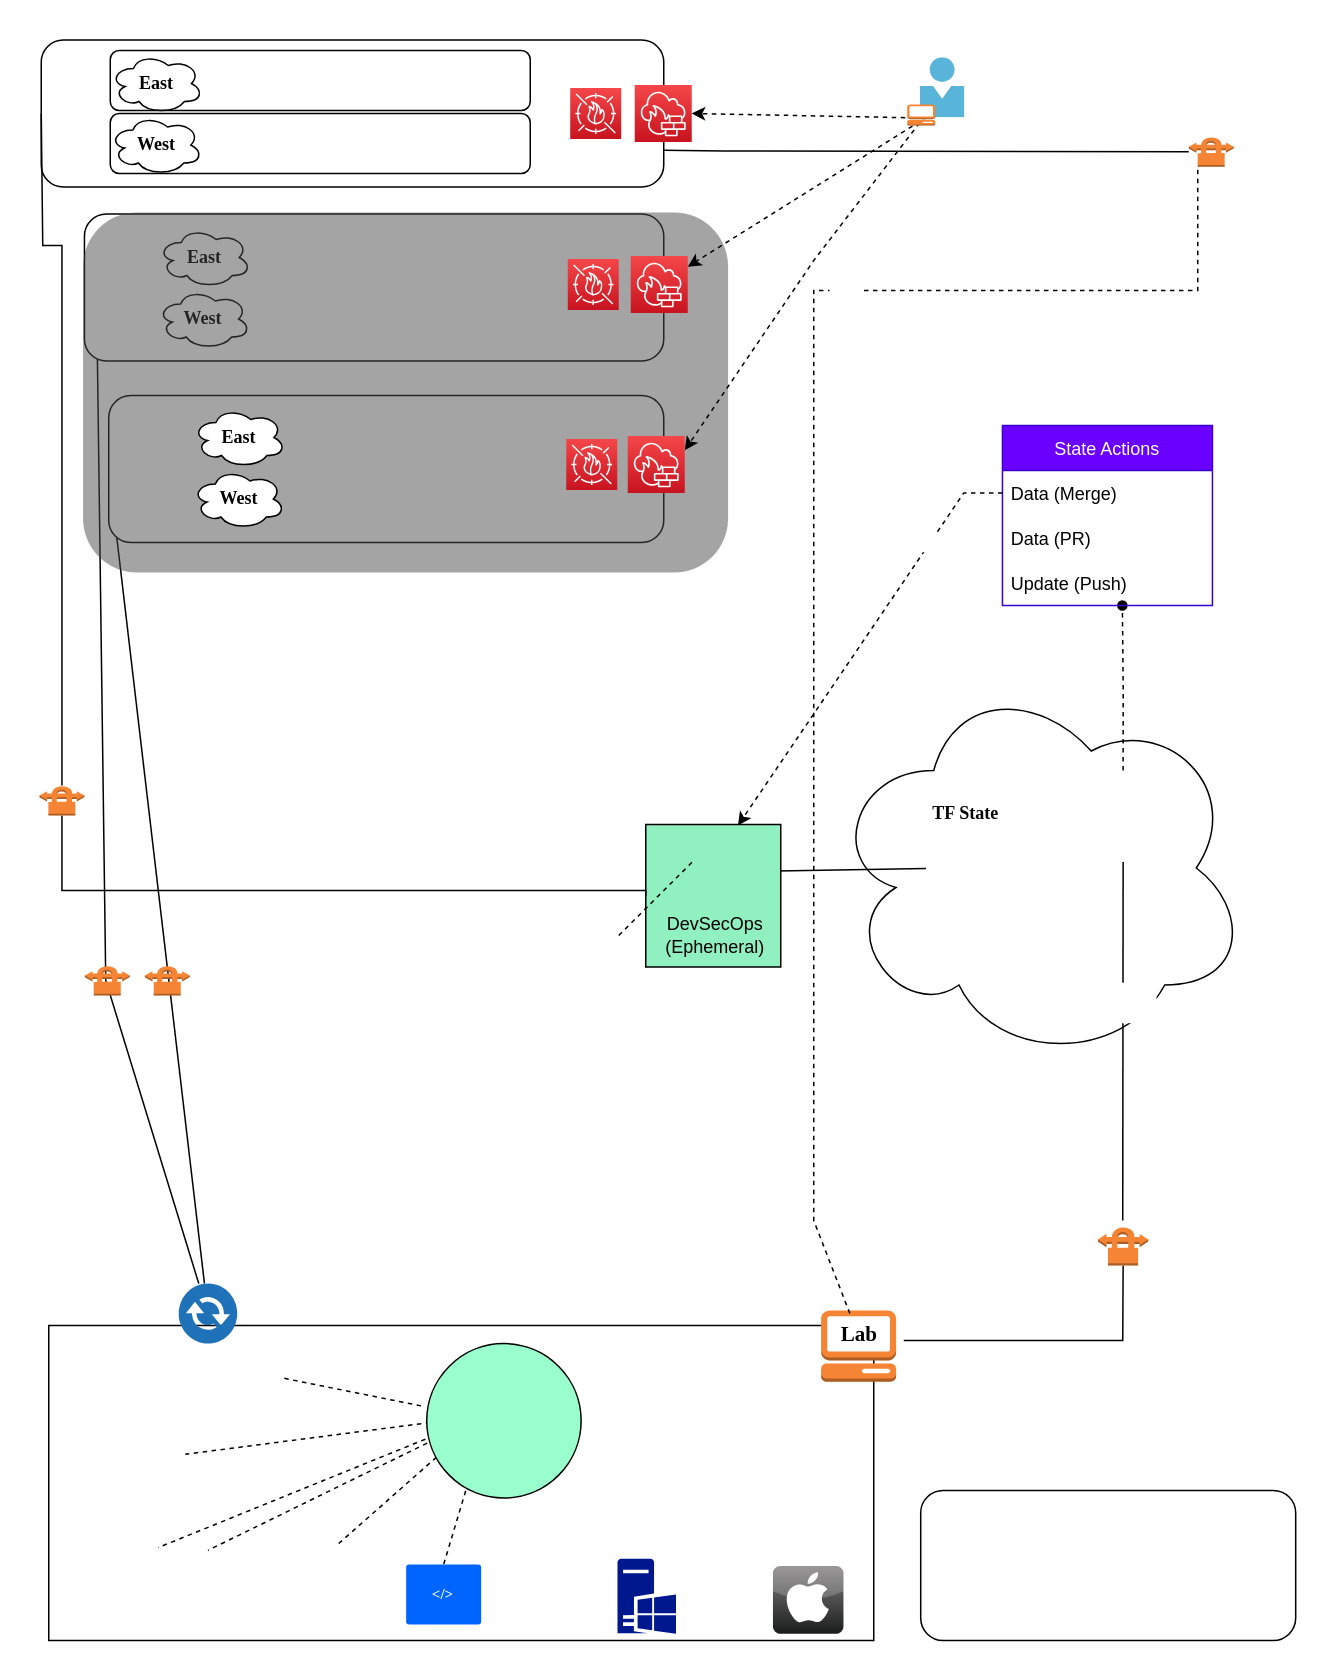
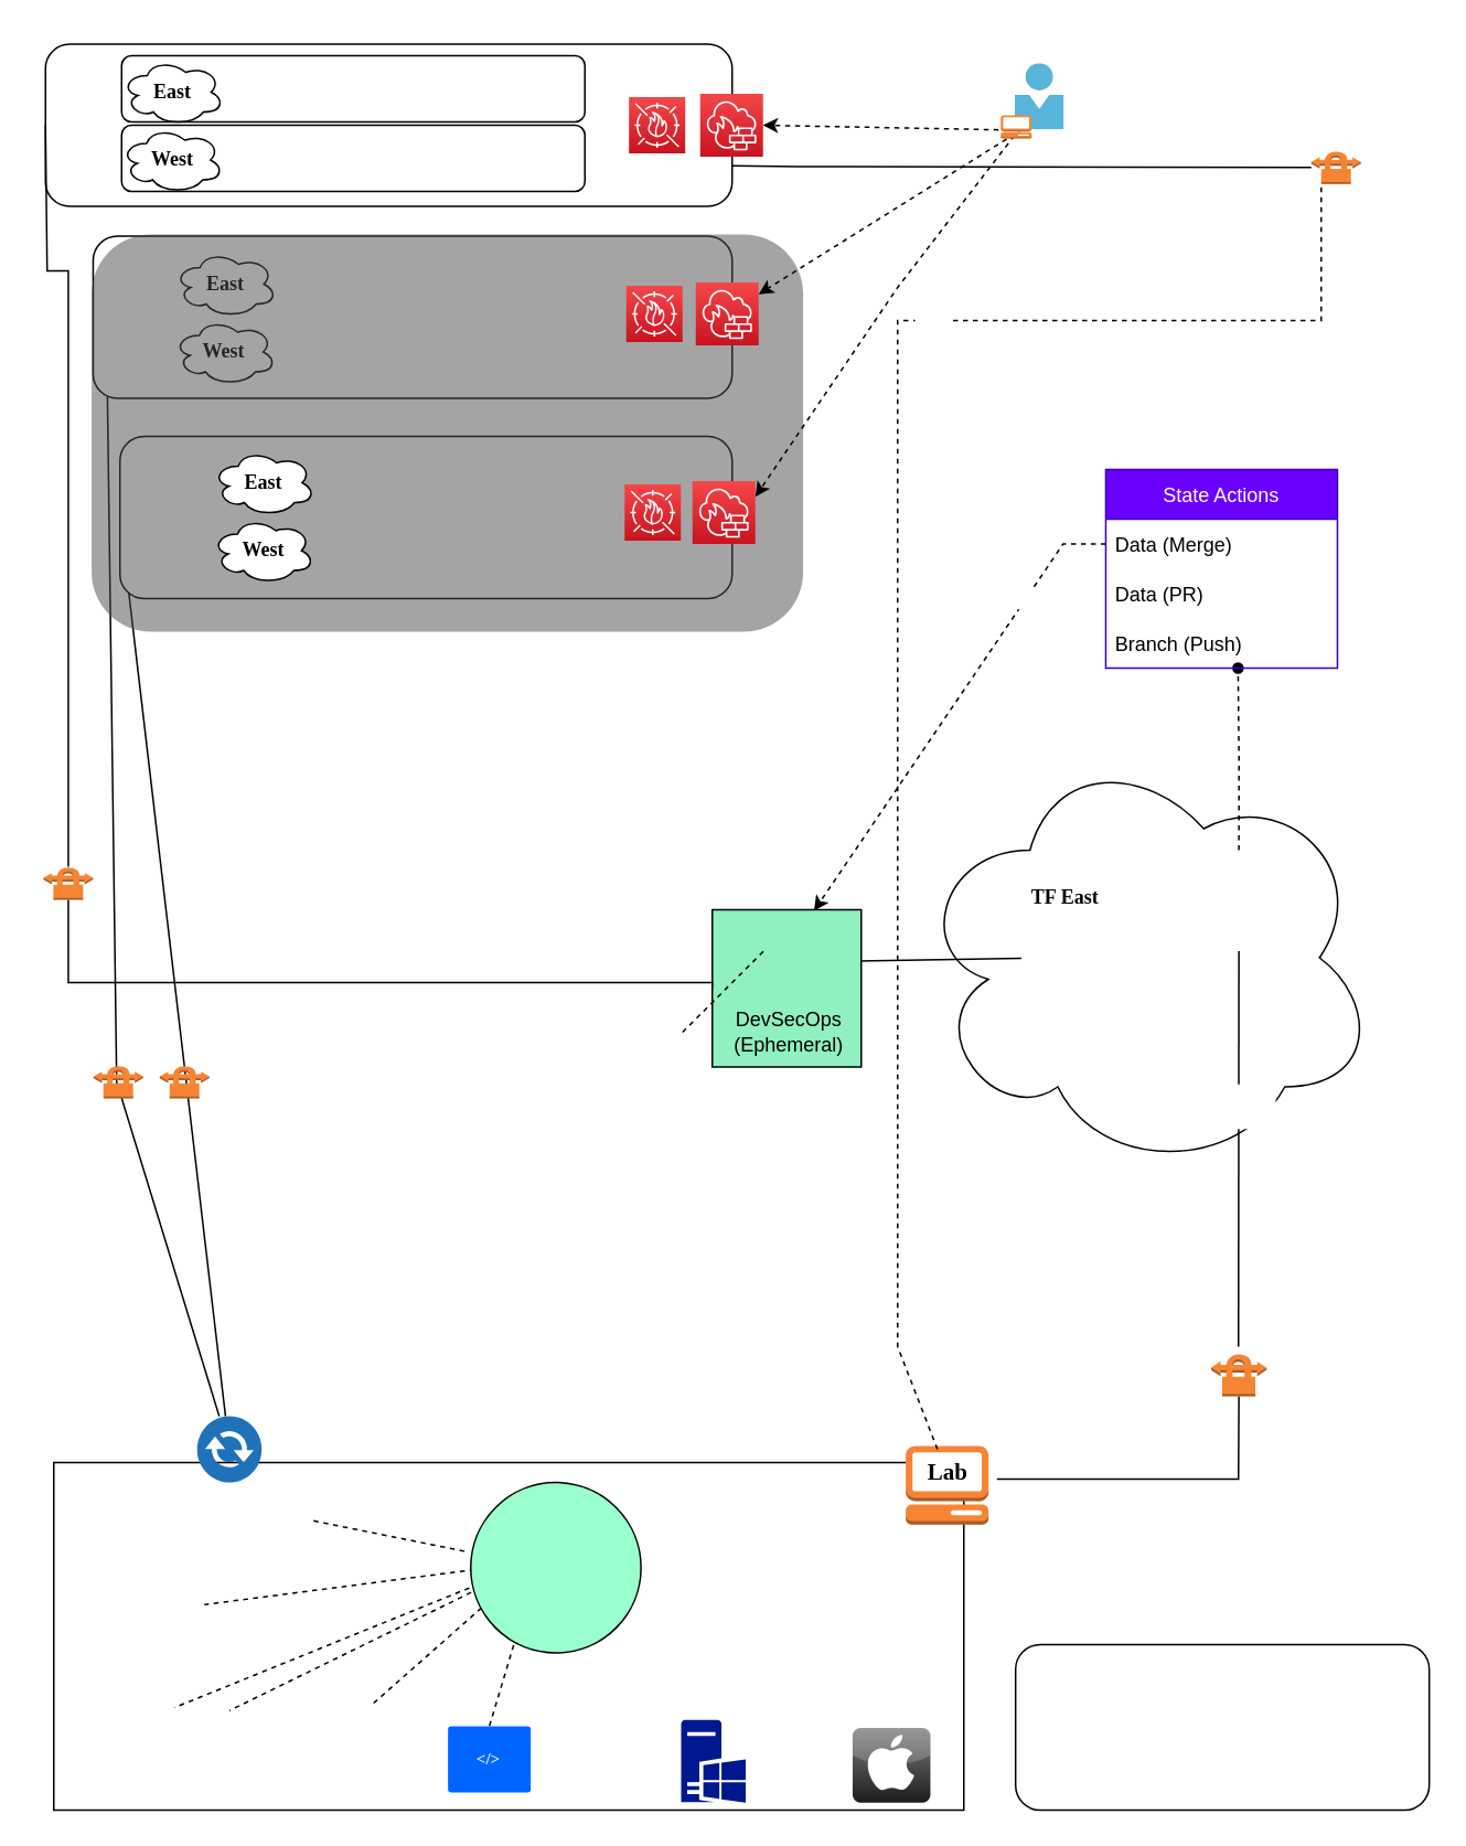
- <mxCell id="42" value="Update (Push)" style="text;strokeColor=none;fillColor=none;align=left;verticalAlign=middle;spacingLeft=4;spacingRight=4;overflow=hidden;points=[[0,0.5],[1,0.5]];portConstraint=eastwest;rotatable=0;" parent="39" vertex="1"><mxGeometry y="90" width="140" height="30" as="geometry" /></mxCell>
+ <mxCell id="42" value="Branch (Push)" style="text;strokeColor=none;fillColor=none;align=left;verticalAlign=middle;spacingLeft=4;spacingRight=4;overflow=hidden;points=[[0,0.5],[1,0.5]];portConstraint=eastwest;rotatable=0;" parent="39" vertex="1"><mxGeometry y="90" width="140" height="30" as="geometry" /></mxCell>
- <mxCell id="35" value="&lt;font face=&quot;Verdana&quot;&gt;&lt;b&gt;TF State&lt;/b&gt;&lt;/font&gt;" style="text;html=1;resizable=0;autosize=1;align=center;verticalAlign=middle;points=[];fillColor=none;strokeColor=none;rounded=0;fontColor=#050505;" parent="1" vertex="1"><mxGeometry x="603.3" y="527" width="80" height="30" as="geometry" /></mxCell>
+ <mxCell id="35" value="&lt;font face=&quot;Verdana&quot;&gt;&lt;b&gt;TF East&lt;/b&gt;&lt;/font&gt;" style="text;html=1;resizable=0;autosize=1;align=center;verticalAlign=middle;points=[];fillColor=none;strokeColor=none;rounded=0;fontColor=#050505;" parent="1" vertex="1"><mxGeometry x="603.3" y="527" width="80" height="30" as="geometry" /></mxCell>
